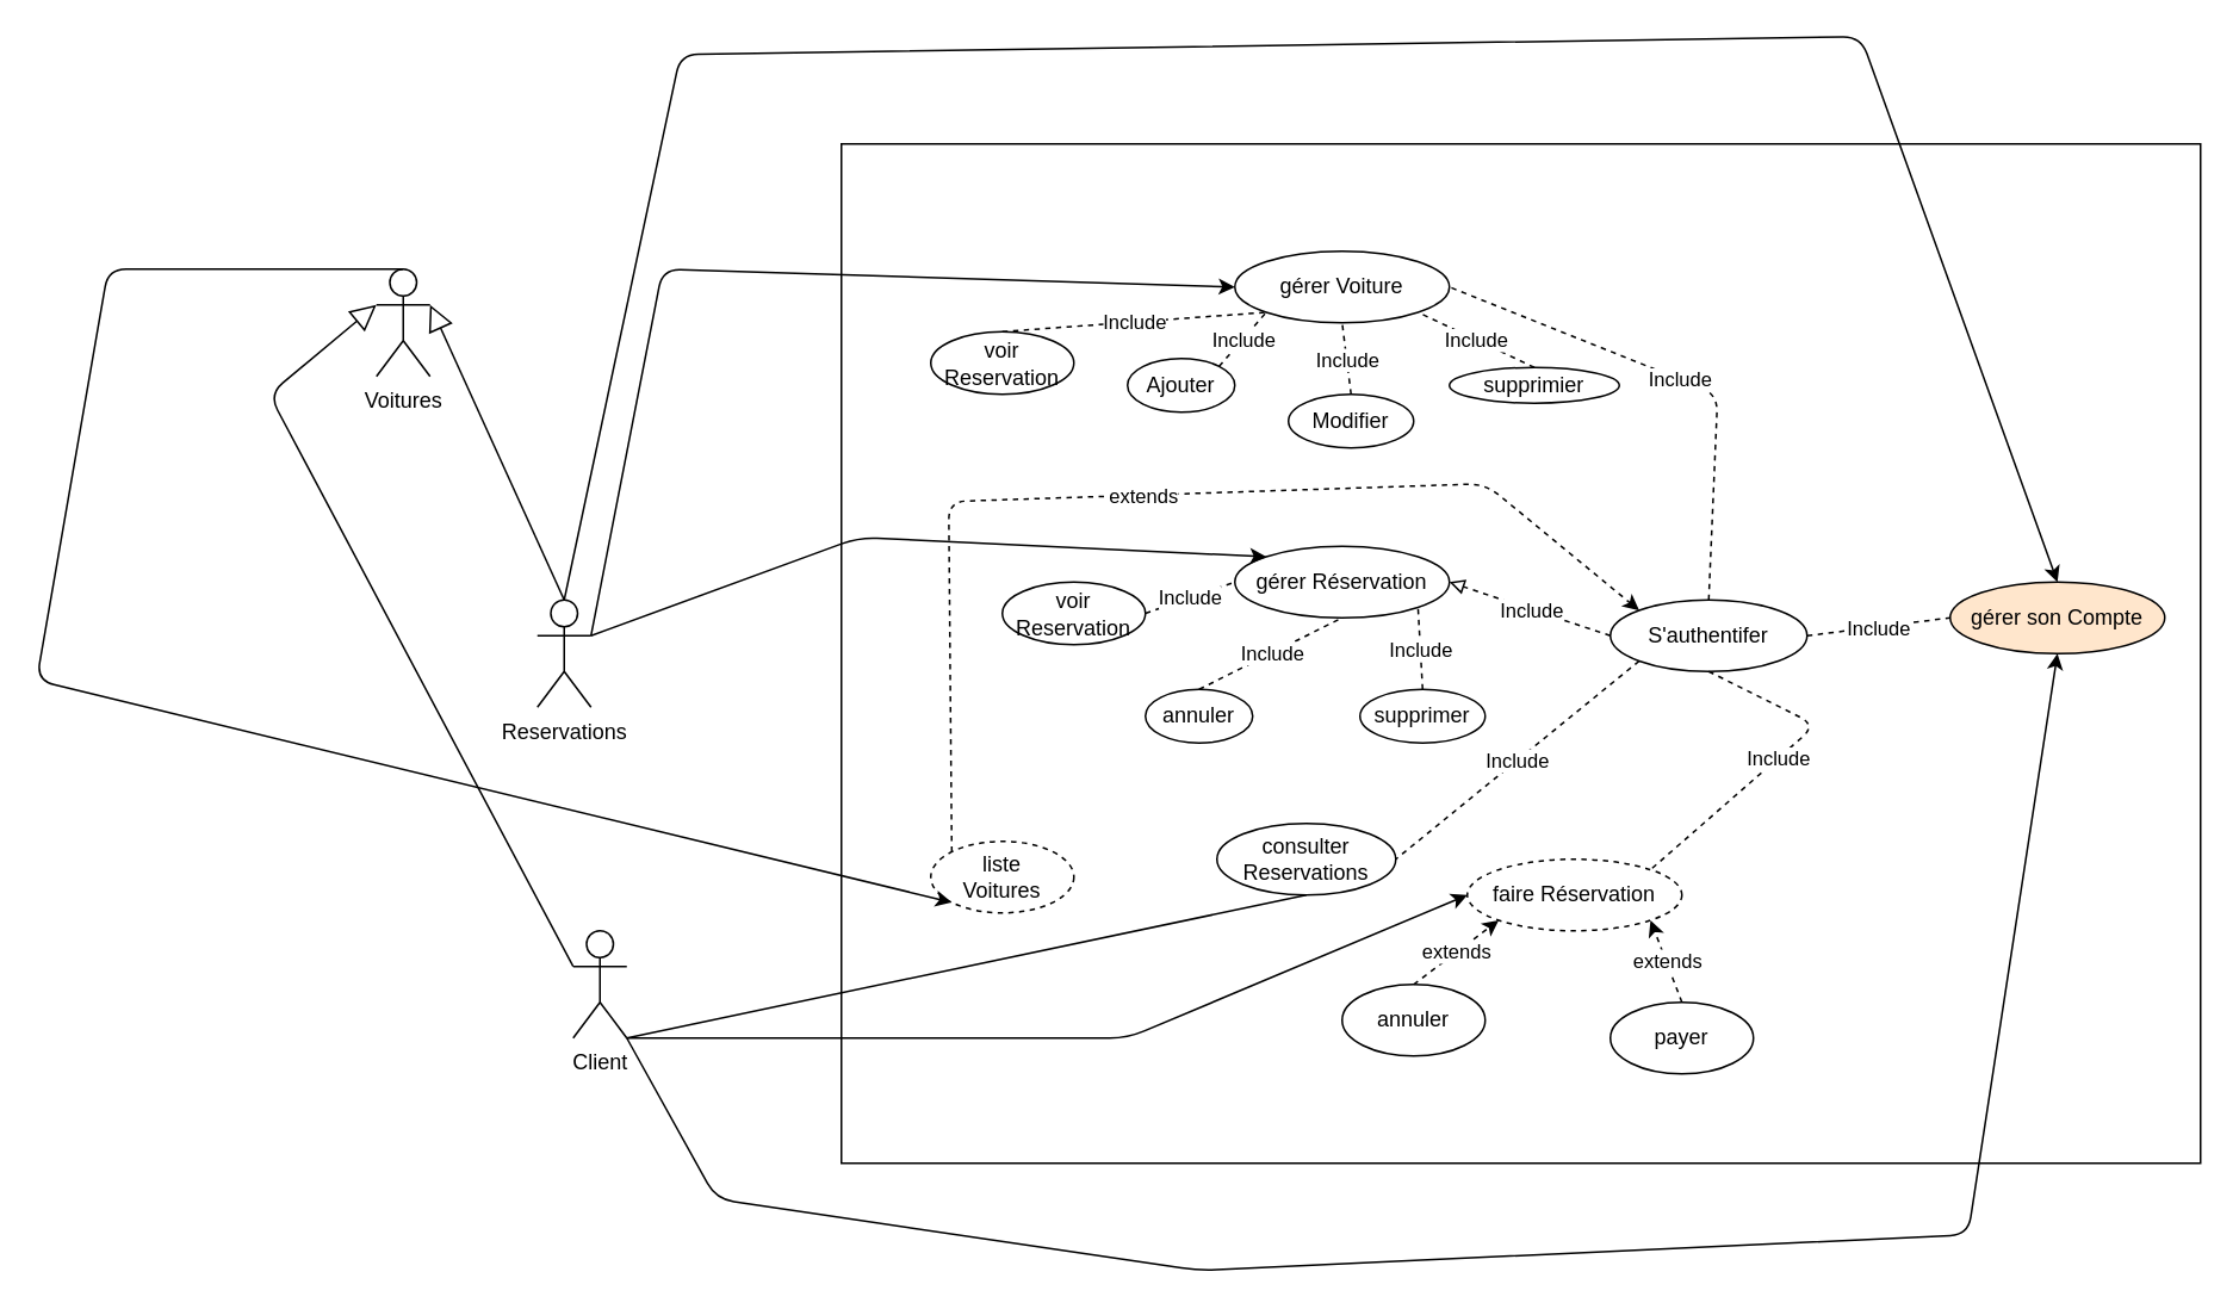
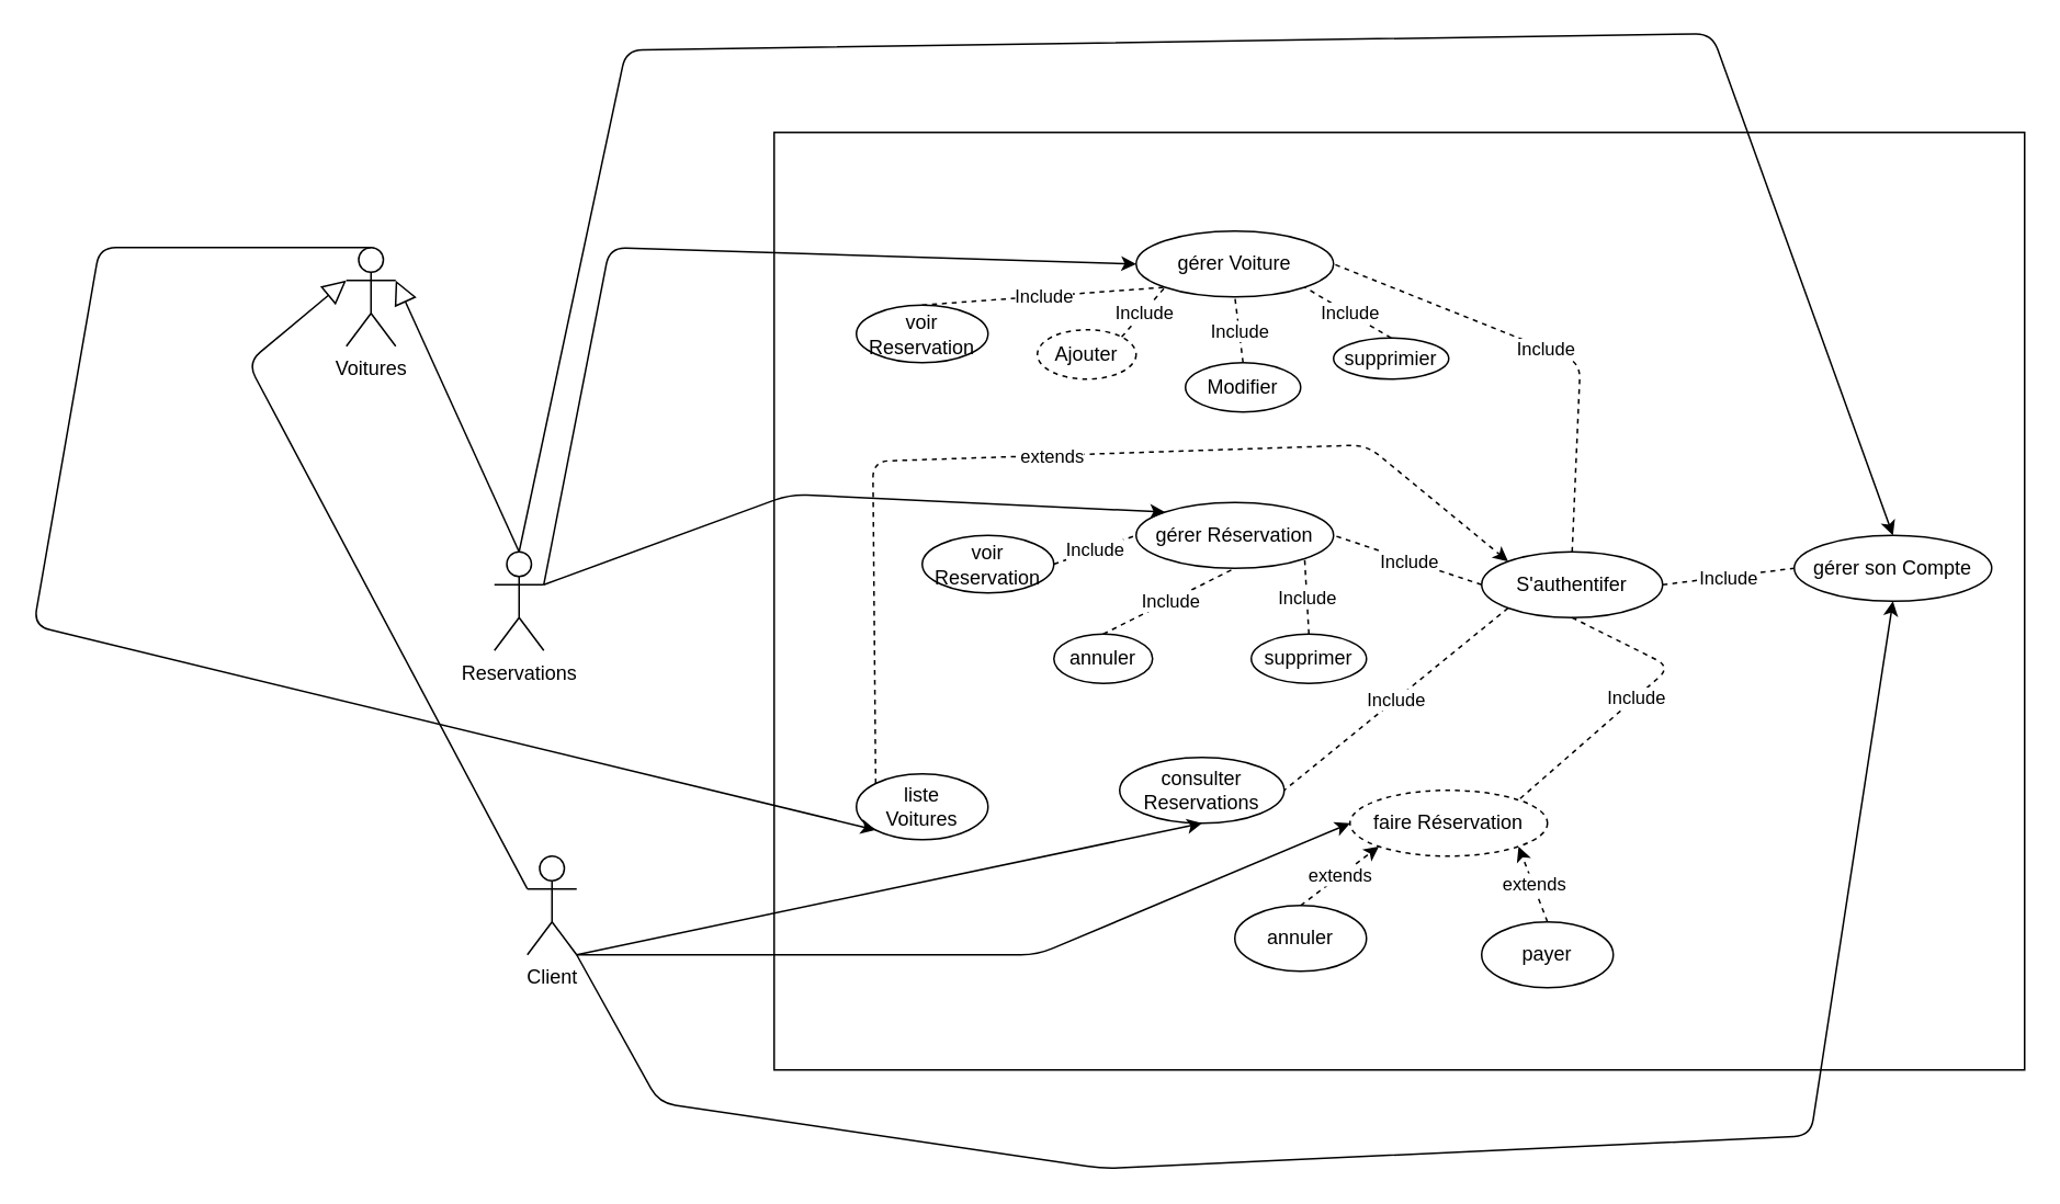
- <mxCell id="13" value="Ajouter" style="ellipse;whiteSpace=wrap;html=1;" vertex="1" parent="1"><mxGeometry x="630" y="200" width="60" height="30" as="geometry" /></mxCell>
+ <mxCell id="13" value="Ajouter" style="ellipse;whiteSpace=wrap;html=1;dashed=1;" vertex="1" parent="1"><mxGeometry x="630" y="200" width="60" height="30" as="geometry" /></mxCell>
- <mxCell id="11" value="supprimier" style="ellipse;whiteSpace=wrap;html=1;" vertex="1" parent="1"><mxGeometry x="810" y="205" width="95" height="20" as="geometry" /></mxCell>
+ <mxCell id="11" value="supprimier" style="ellipse;whiteSpace=wrap;html=1;" vertex="1" parent="1"><mxGeometry x="810" y="205" width="70" height="25" as="geometry" /></mxCell>
- <mxCell id="26" value="" style="endArrow=block;html=1;entryX=1;entryY=0.5;entryDx=0;entryDy=0;exitX=0;exitY=0.5;exitDx=0;exitDy=0;endFill=0;dashed=1;" edge="1" parent="1" source="8" target="10"><mxGeometry relative="1" as="geometry"><mxPoint x="965" y="345" as="sourcePoint" /><mxPoint x="820" y="170" as="targetPoint" /><Array as="points" /></mxGeometry></mxCell>
+ <mxCell id="26" value="" style="endArrow=none;html=1;entryX=1;entryY=0.5;entryDx=0;entryDy=0;exitX=0;exitY=0.5;exitDx=0;exitDy=0;endFill=0;dashed=1;" edge="1" parent="1" source="8" target="10"><mxGeometry relative="1" as="geometry"><mxPoint x="965" y="345" as="sourcePoint" /><mxPoint x="820" y="170" as="targetPoint" /><Array as="points" /></mxGeometry></mxCell>
- <mxCell id="23" value="gérer son Compte" style="ellipse;whiteSpace=wrap;html=1;fillColor=#ffe6cc;" vertex="1" parent="1"><mxGeometry x="1090" y="325" width="120" height="40" as="geometry" /></mxCell>
+ <mxCell id="23" value="gérer son Compte" style="ellipse;whiteSpace=wrap;html=1;" vertex="1" parent="1"><mxGeometry x="1090" y="325" width="120" height="40" as="geometry" /></mxCell>
- <mxCell id="43" value="liste&lt;div&gt;Voitures&lt;/div&gt;" style="ellipse;whiteSpace=wrap;html=1;dashed=1;" vertex="1" parent="1"><mxGeometry x="520" y="470" width="80" height="40" as="geometry" /></mxCell>
+ <mxCell id="43" value="liste&lt;div&gt;Voitures&lt;/div&gt;" style="ellipse;whiteSpace=wrap;html=1;" vertex="1" parent="1"><mxGeometry x="520" y="470" width="80" height="40" as="geometry" /></mxCell>
- <mxCell id="48" value="" style="endArrow=none;html=1;exitX=1;exitY=1;exitDx=0;exitDy=0;exitPerimeter=0;entryX=0.5;entryY=1;entryDx=0;entryDy=0;" edge="1" parent="1" source="5" target="42"><mxGeometry width="50" height="50" relative="1" as="geometry"><mxPoint x="370" y="586" as="sourcePoint" /><mxPoint x="552" y="550" as="targetPoint" /></mxGeometry></mxCell>
+ <mxCell id="48" value="" style="endArrow=classic;html=1;exitX=1;exitY=1;exitDx=0;exitDy=0;exitPerimeter=0;entryX=0.5;entryY=1;entryDx=0;entryDy=0;" edge="1" parent="1" source="5" target="42"><mxGeometry width="50" height="50" relative="1" as="geometry"><mxPoint x="370" y="586" as="sourcePoint" /><mxPoint x="552" y="550" as="targetPoint" /></mxGeometry></mxCell>
